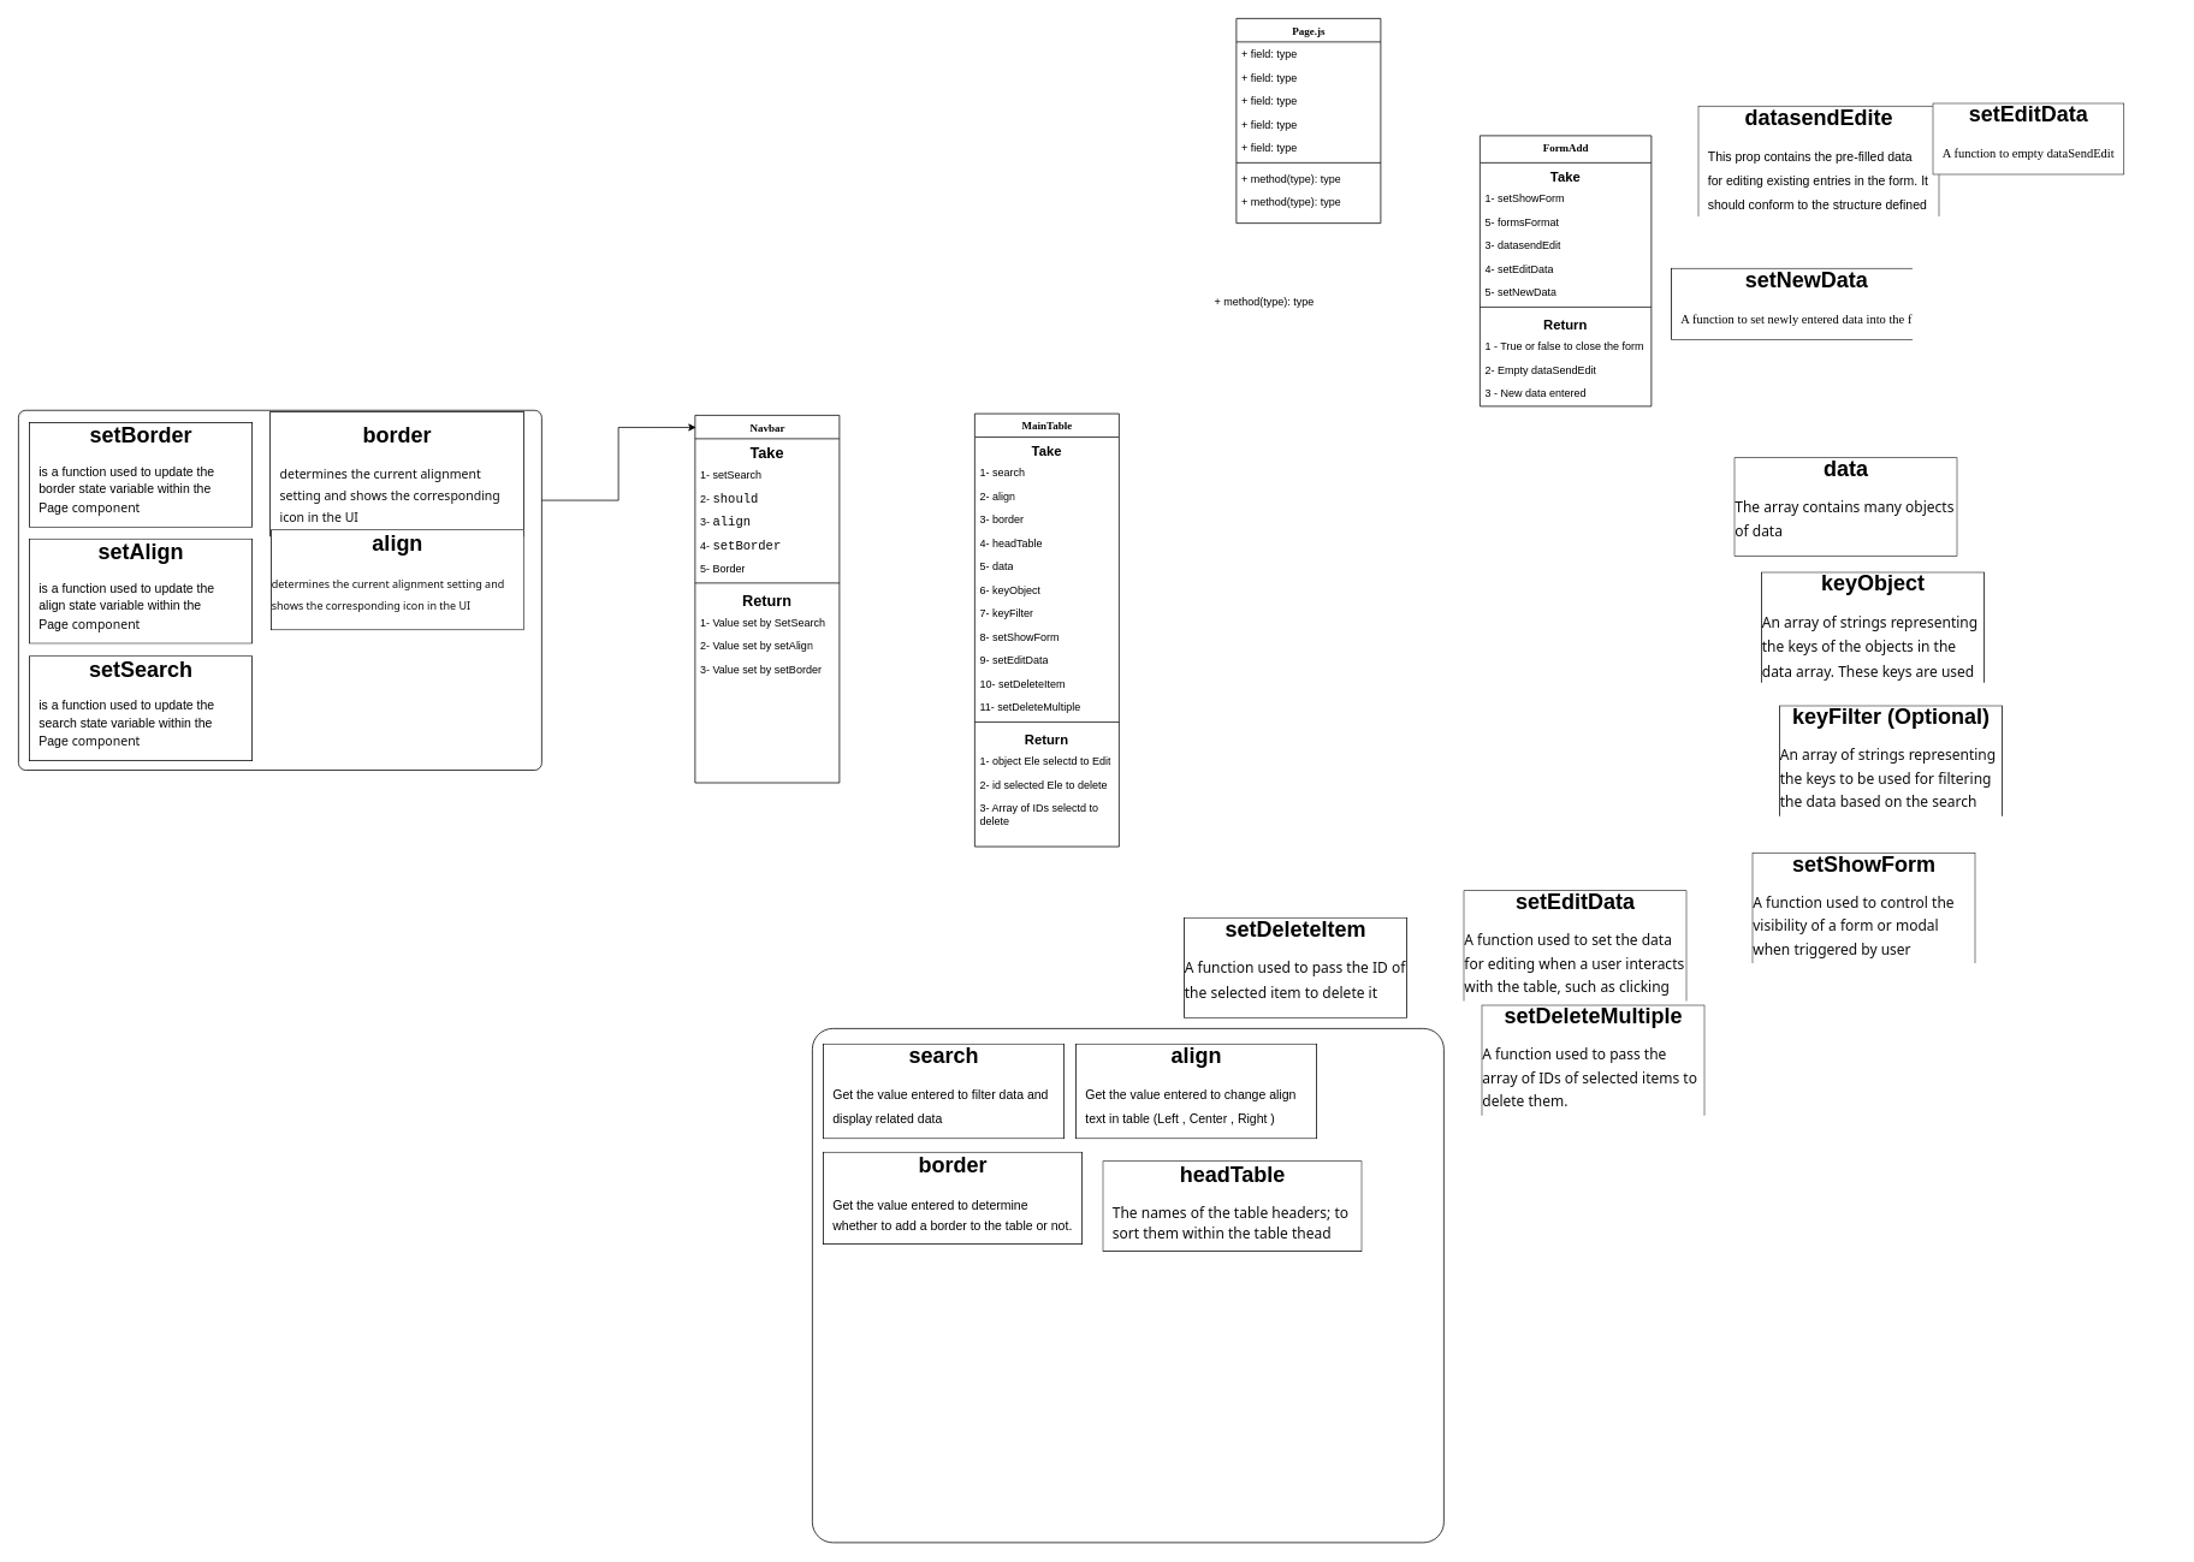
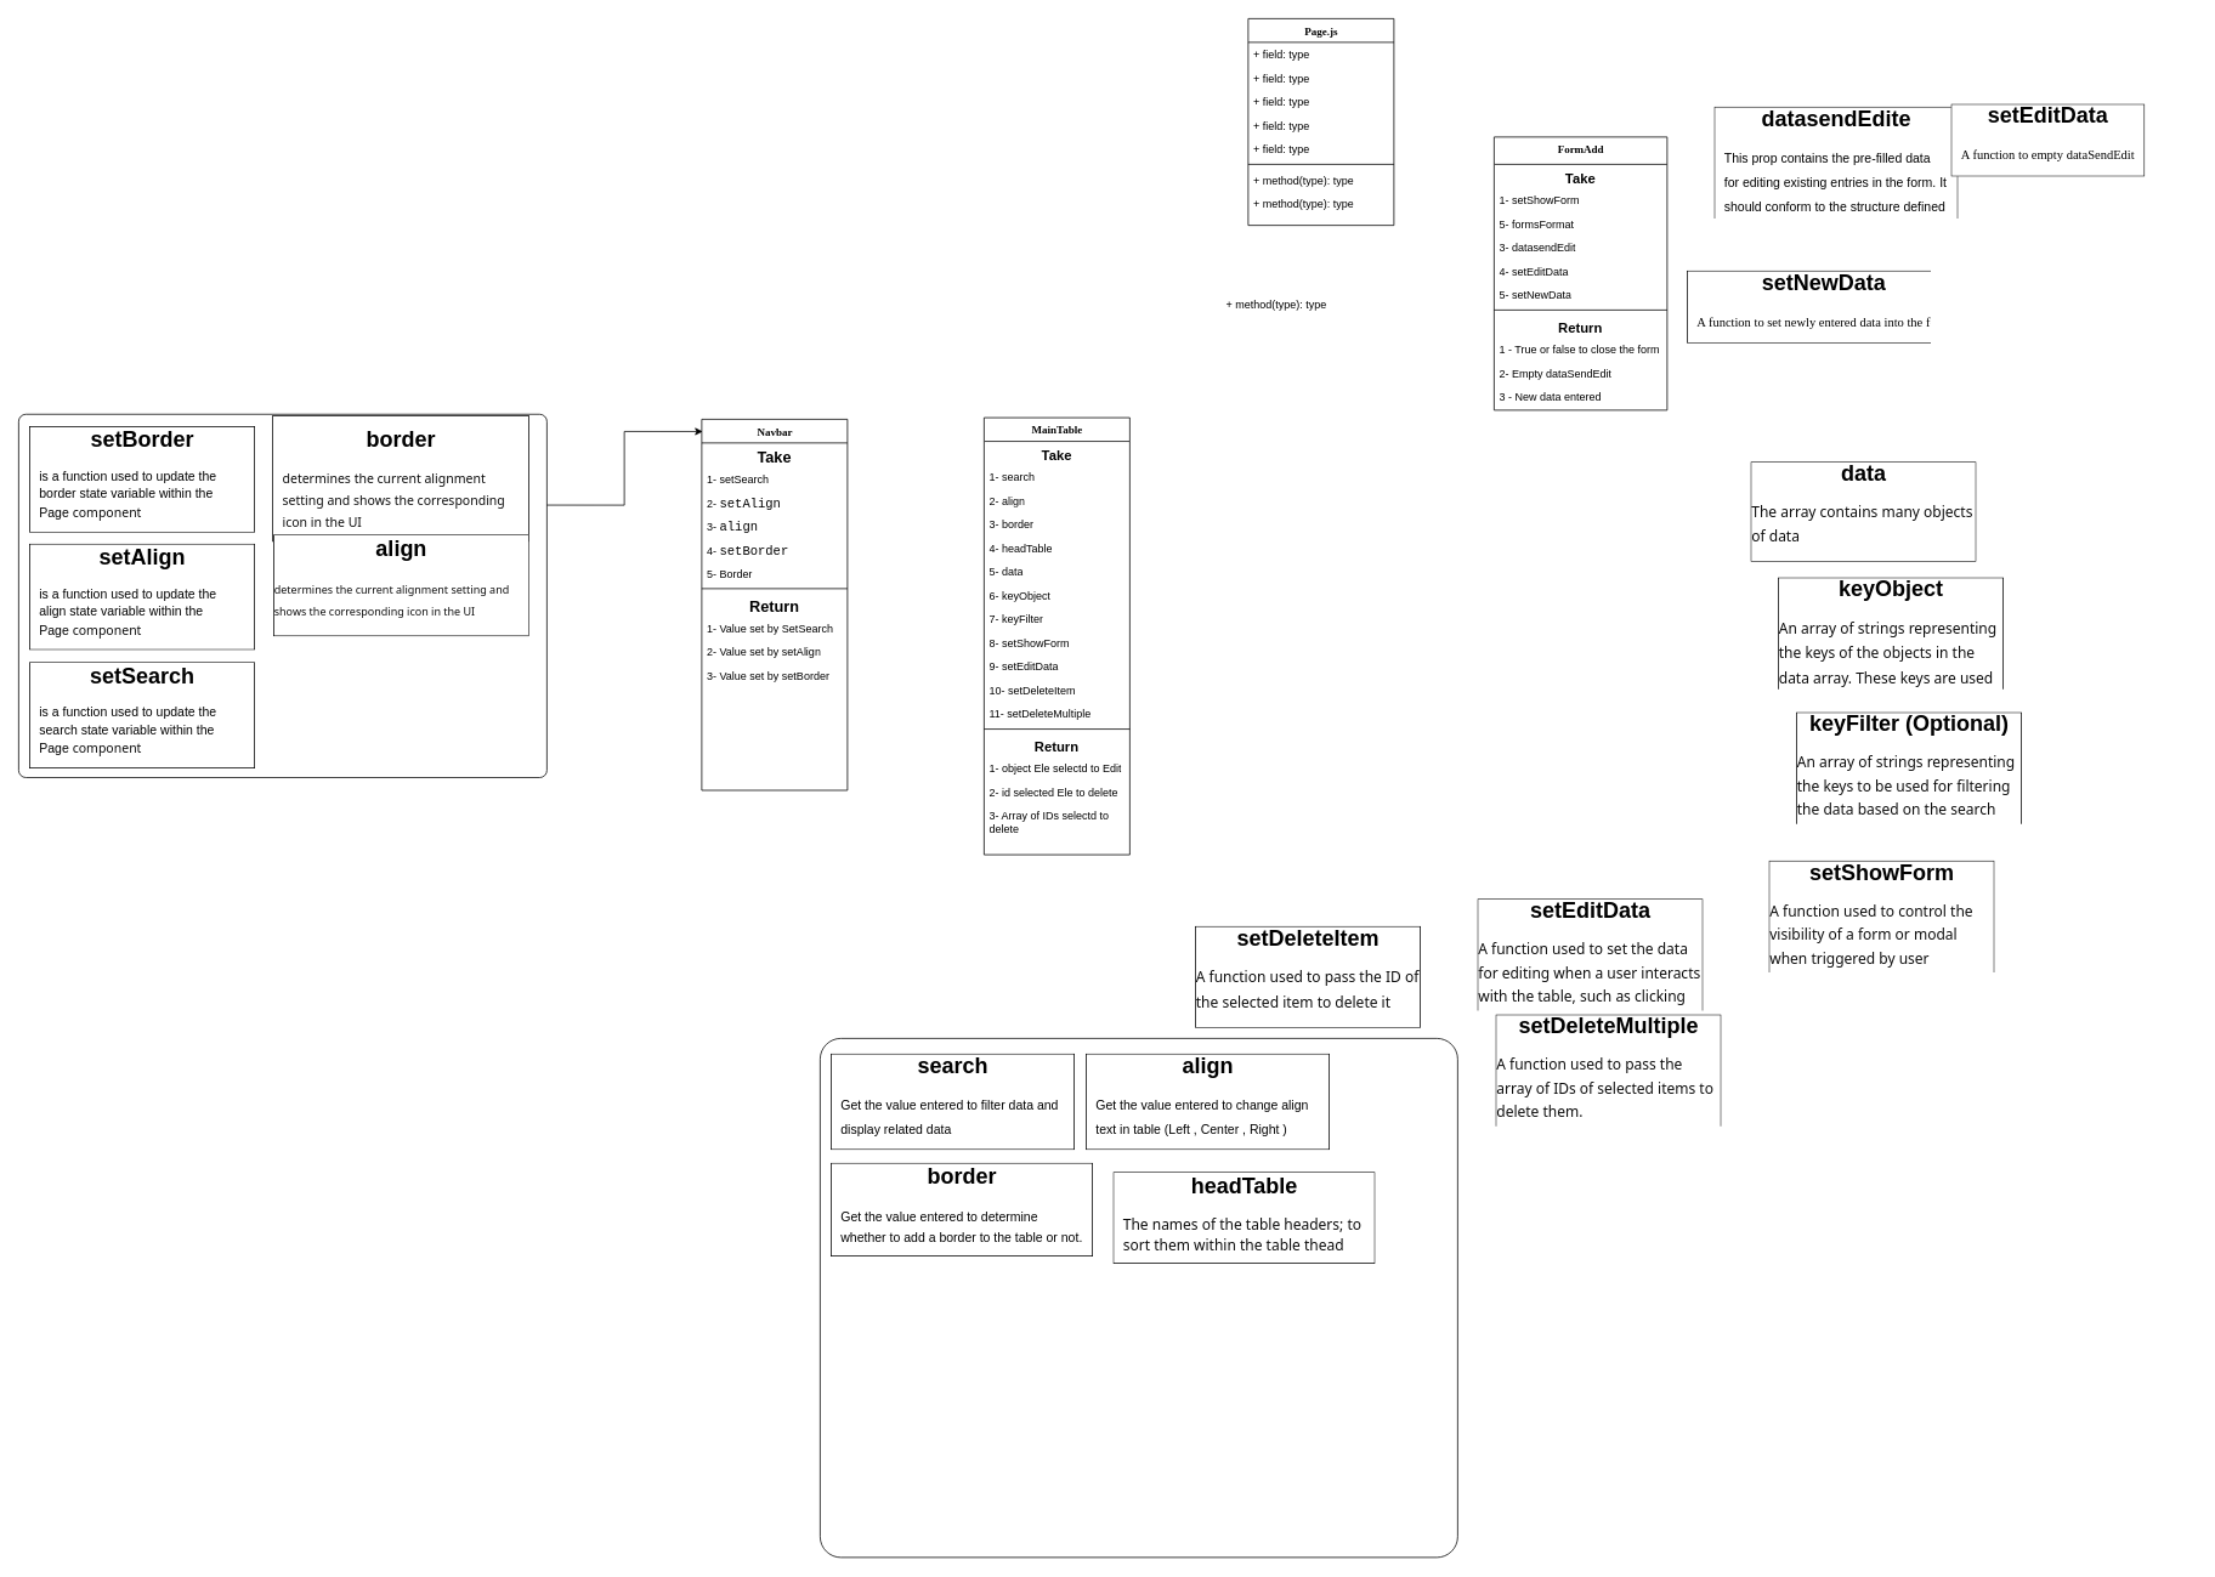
- <mxCell id="28" value="2-&amp;nbsp;&lt;span style=&quot;font-family: Consolas, &amp;quot;Courier New&amp;quot;, monospace; font-size: 14px; white-space: pre;&quot;&gt;should&lt;/span&gt;" style="text;html=1;strokeColor=none;fillColor=none;align=left;verticalAlign=top;spacingLeft=4;spacingRight=4;whiteSpace=wrap;overflow=hidden;rotatable=0;points=[[0,0.5],[1,0.5]];portConstraint=eastwest;textShadow=0;fontColor=default;labelBackgroundColor=default;" parent="25" vertex="1"><mxGeometry y="78" width="160" height="26" as="geometry" /></mxCell>
+ <mxCell id="28" value="2-&amp;nbsp;&lt;span style=&quot;font-family: Consolas, &amp;quot;Courier New&amp;quot;, monospace; font-size: 14px; white-space: pre;&quot;&gt;setAlign&lt;/span&gt;" style="text;html=1;strokeColor=none;fillColor=none;align=left;verticalAlign=top;spacingLeft=4;spacingRight=4;whiteSpace=wrap;overflow=hidden;rotatable=0;points=[[0,0.5],[1,0.5]];portConstraint=eastwest;textShadow=0;fontColor=default;labelBackgroundColor=default;" parent="25" vertex="1"><mxGeometry y="78" width="160" height="26" as="geometry" /></mxCell>
